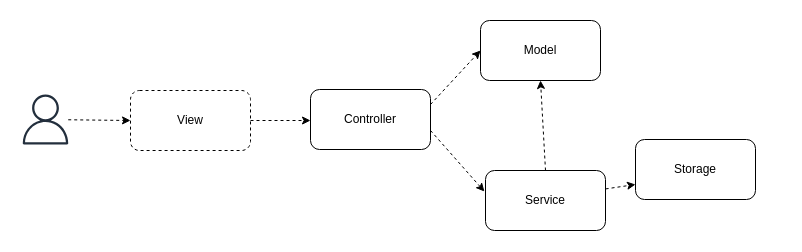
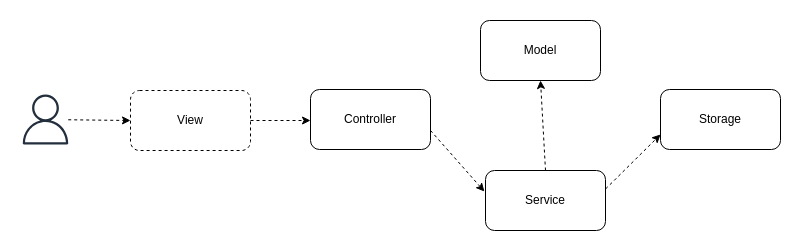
- <mxCell id="10" value="" style="endArrow=classic;html=1;rounded=0;entryX=0;entryY=0.5;entryDx=0;entryDy=0;dashed=1;exitX=1;exitY=0.25;exitDx=0;exitDy=0;" edge="1" parent="1" source="3" target="6"><mxGeometry width="50" height="50" relative="1" as="geometry"><mxPoint x="260" y="130" as="sourcePoint" /><mxPoint x="320" y="129" as="targetPoint" /></mxGeometry></mxCell>
- <mxCell id="5" value="Storage" style="rounded=1;whiteSpace=wrap;html=1;" vertex="1" parent="1"><mxGeometry x="635" y="139" width="120" height="60" as="geometry" /></mxCell>
+ <mxCell id="5" value="Storage" style="rounded=1;whiteSpace=wrap;html=1;" vertex="1" parent="1"><mxGeometry x="660" y="89" width="120" height="60" as="geometry" /></mxCell>
